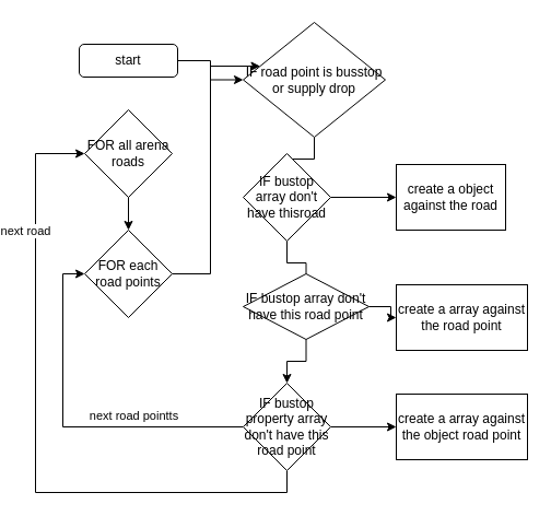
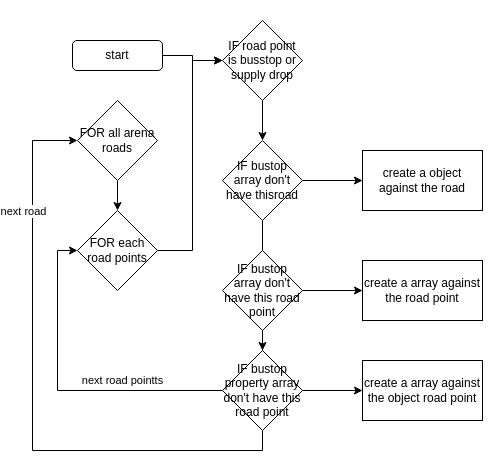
- <mxCell id="9" value="IF road point is busstop or supply drop" style="rhombus;whiteSpace=wrap;html=1;" vertex="1" parent="1"><mxGeometry x="210" y="20" width="130" height="105" as="geometry" /></mxCell>
+ <mxCell id="9" value="IF road point is busstop or supply drop" style="rhombus;whiteSpace=wrap;html=1;" vertex="1" parent="1"><mxGeometry x="210" y="20" width="80" height="80" as="geometry" /></mxCell>
- <mxCell id="13" value="create a object against the road" style="whiteSpace=wrap;html=1;" vertex="1" parent="1"><mxGeometry x="350" y="150" width="100" height="60" as="geometry" /></mxCell>
+ <mxCell id="13" value="create a object against the road" style="whiteSpace=wrap;html=1;" vertex="1" parent="1"><mxGeometry x="350" y="150" width="120" height="60" as="geometry" /></mxCell>
- <mxCell id="16" value="IF bustop array don't have this road point" style="rhombus;whiteSpace=wrap;html=1;" vertex="1" parent="1"><mxGeometry x="210" y="250" width="115" height="60" as="geometry" /></mxCell>
+ <mxCell id="16" value="IF bustop array don't have this road point" style="rhombus;whiteSpace=wrap;html=1;" vertex="1" parent="1"><mxGeometry x="210" y="250" width="80" height="80" as="geometry" /></mxCell>
